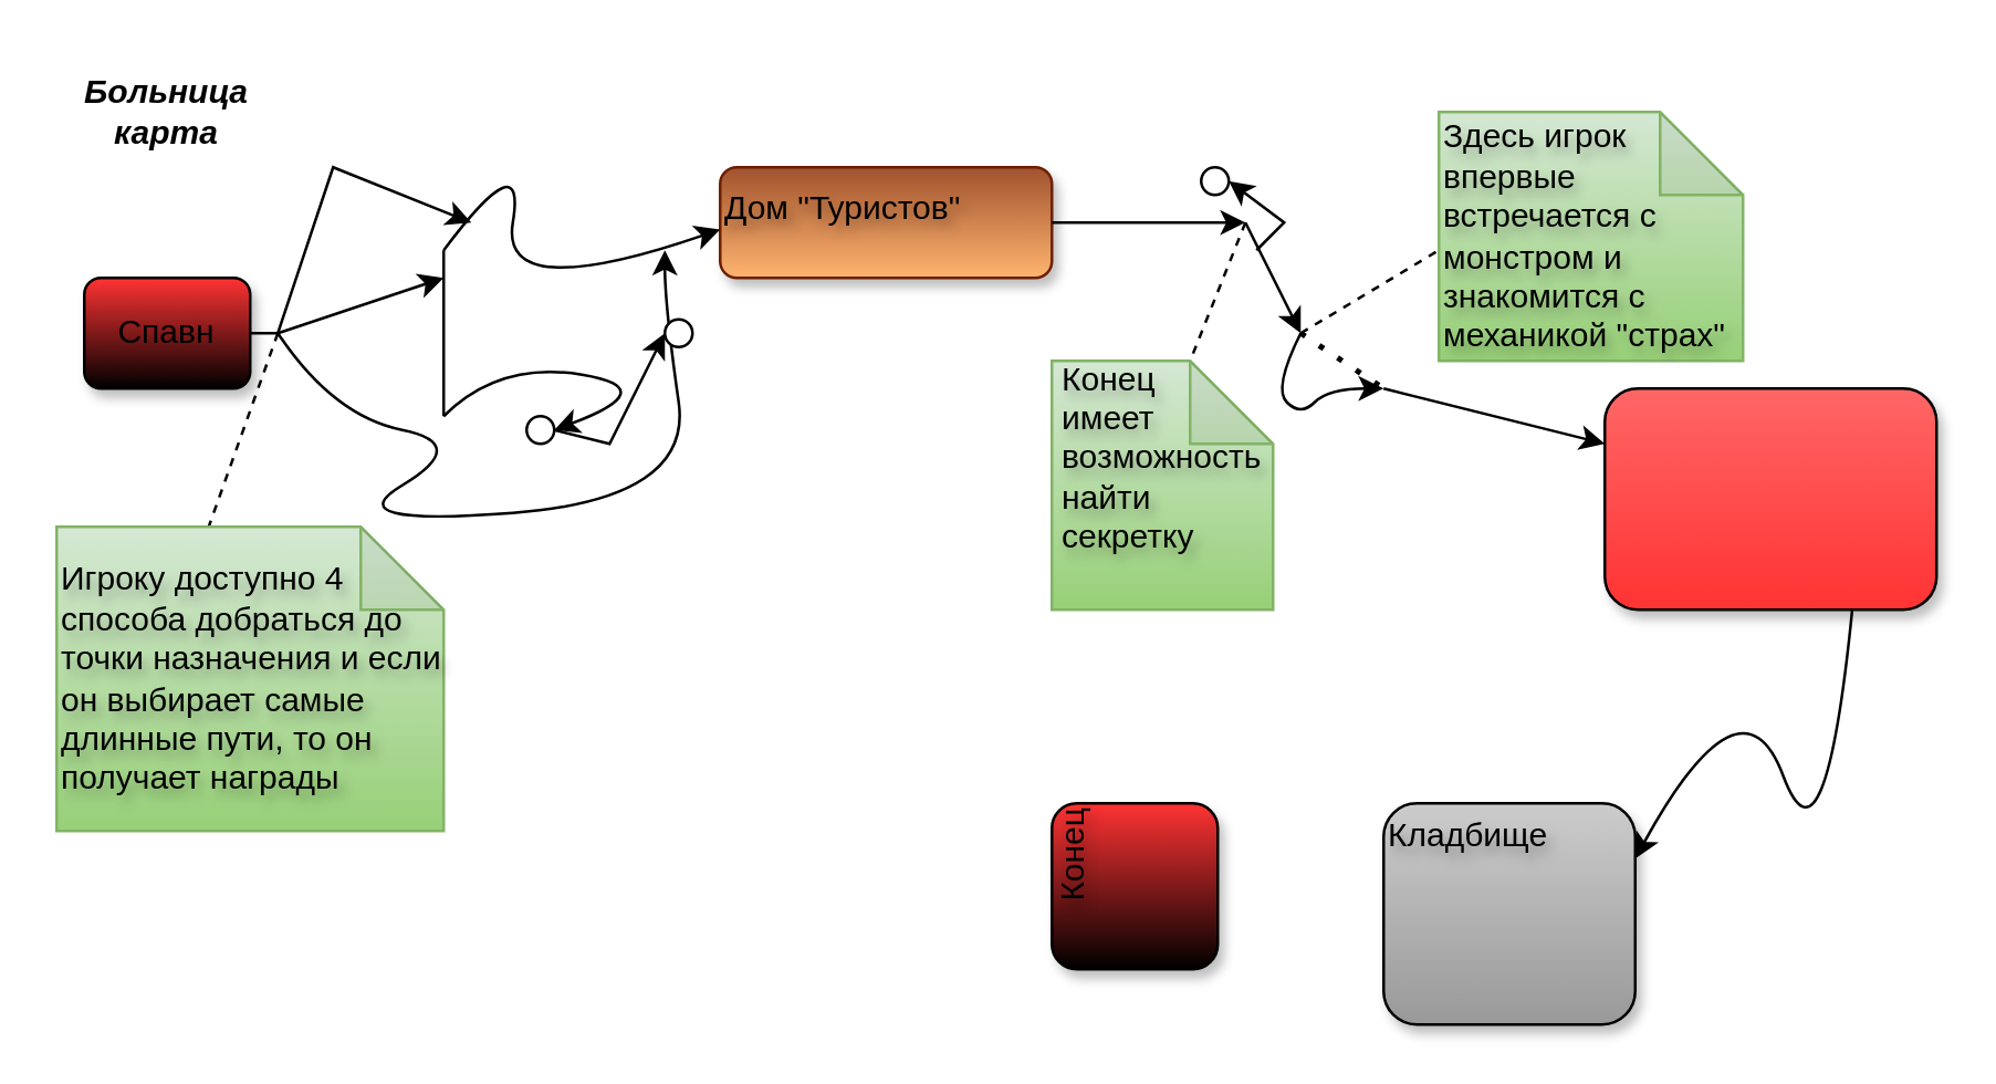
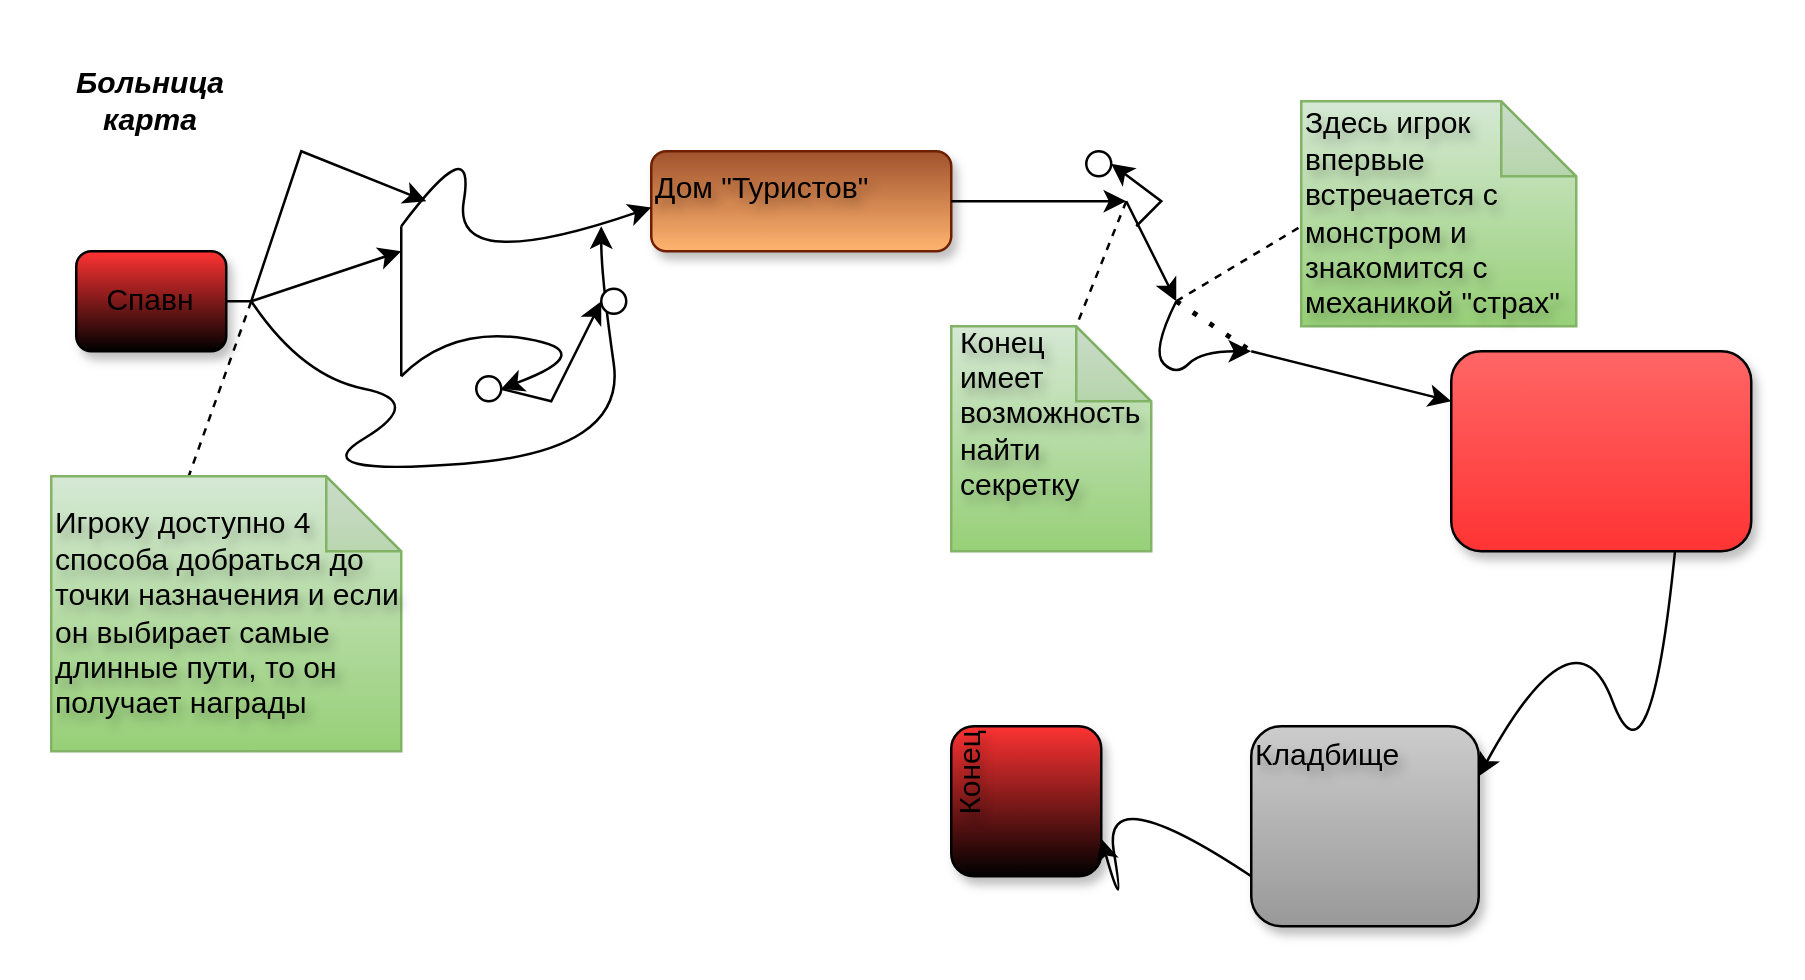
+ <mxCell id="33" value="" style="curved=1;endArrow=classic;html=1;rounded=0;entryX=1;entryY=0.75;entryDx=0;entryDy=0;exitX=0;exitY=0.75;exitDx=0;exitDy=0;" edge="1" parent="1" source="30" target="32"><mxGeometry width="50" height="50" relative="1" as="geometry"><mxPoint x="370" y="290" as="sourcePoint" /><mxPoint x="420" y="240" as="targetPoint" /><Array as="points"><mxPoint x="440" y="310" /><mxPoint x="450" y="370" /></Array></mxGeometry></mxCell>
